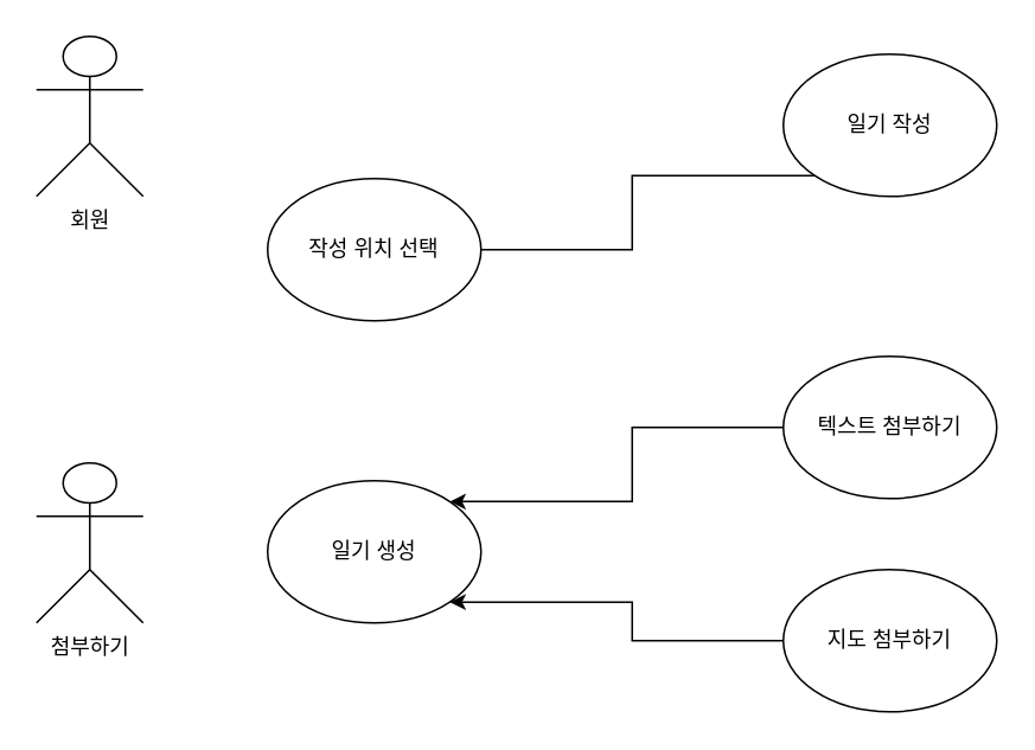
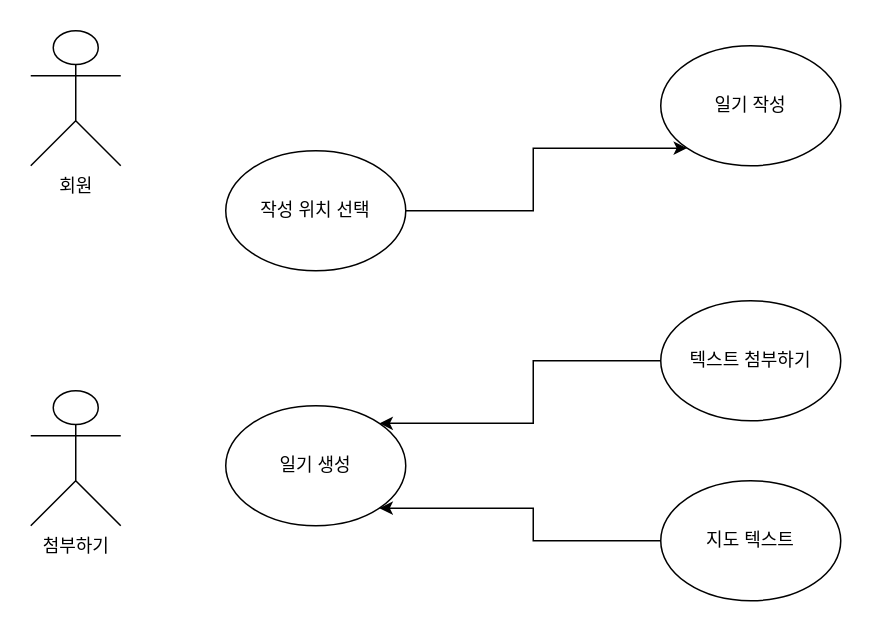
- <mxCell id="2" style="edgeStyle=orthogonalEdgeStyle;rounded=0;orthogonalLoop=1;jettySize=auto;html=1;exitX=1;exitY=0.5;exitDx=0;exitDy=0;entryX=0;entryY=1;entryDx=0;entryDy=0;endArrow=none;" edge="1" parent="1" source="3" target="5"><mxGeometry relative="1" as="geometry" /></mxCell>
+ <mxCell id="2" style="edgeStyle=orthogonalEdgeStyle;rounded=0;orthogonalLoop=1;jettySize=auto;html=1;exitX=1;exitY=0.5;exitDx=0;exitDy=0;entryX=0;entryY=1;entryDx=0;entryDy=0;" edge="1" parent="1" source="3" target="5"><mxGeometry relative="1" as="geometry" /></mxCell>
- <mxCell id="10" value="지도 첨부하기" style="ellipse;whiteSpace=wrap;html=1;" vertex="1" parent="1"><mxGeometry x="440" y="320" width="120" height="80" as="geometry" /></mxCell>
+ <mxCell id="10" value="지도 텍스트" style="ellipse;whiteSpace=wrap;html=1;" vertex="1" parent="1"><mxGeometry x="440" y="320" width="120" height="80" as="geometry" /></mxCell>
